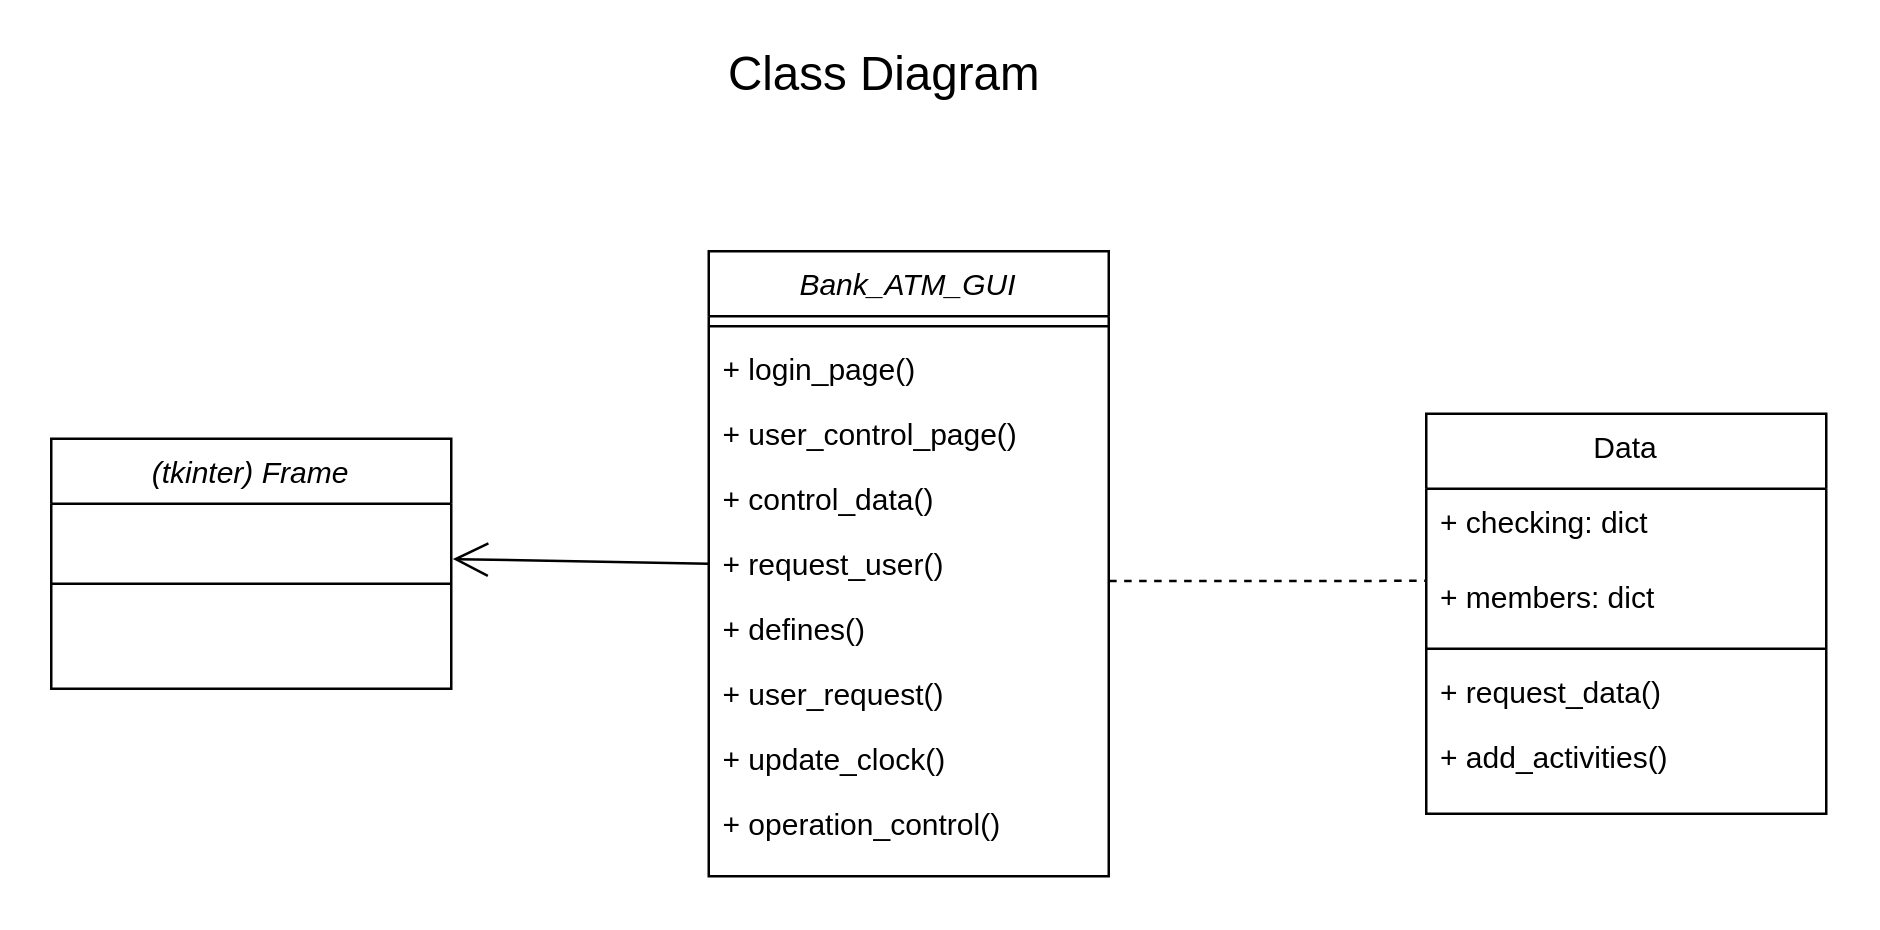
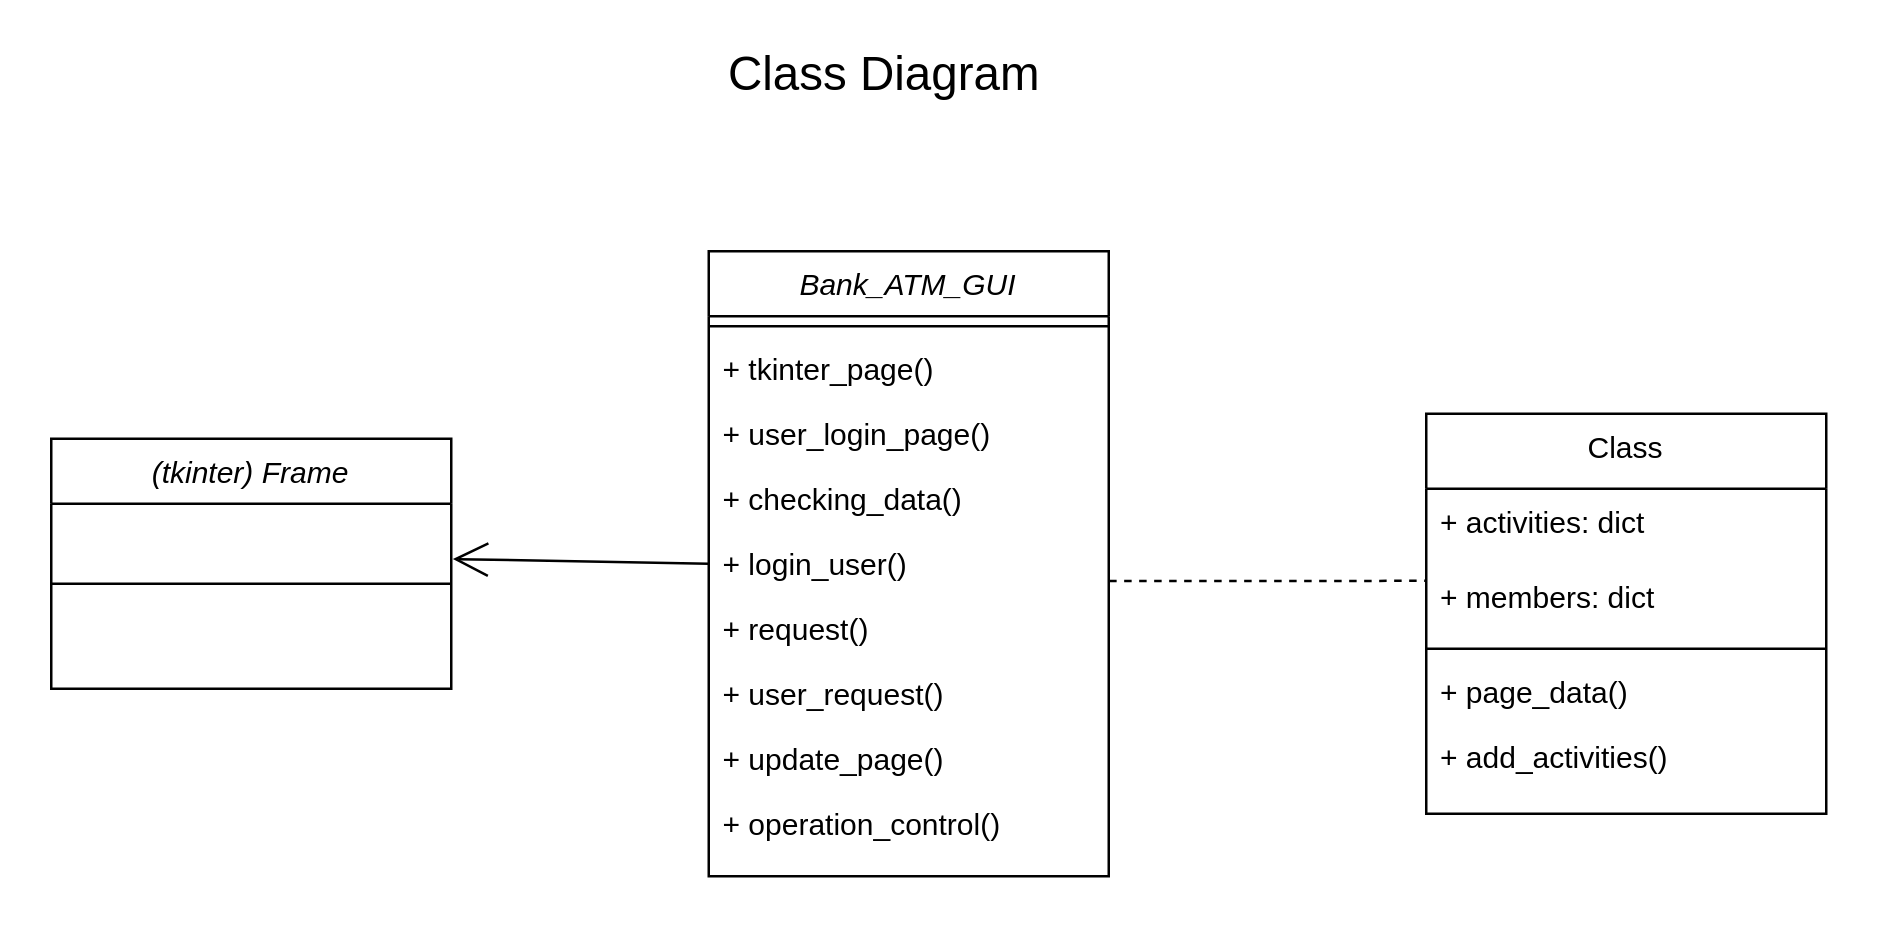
- <mxCell id="12" value="+ login_page()" style="text;align=left;verticalAlign=top;spacingLeft=4;spacingRight=4;overflow=hidden;rotatable=0;points=[[0,0.5],[1,0.5]];portConstraint=eastwest;rounded=0;shadow=0;html=0;" parent="10" vertex="1"><mxGeometry y="34" width="160" height="26" as="geometry" /></mxCell>
+ <mxCell id="12" value="+ tkinter_page()" style="text;align=left;verticalAlign=top;spacingLeft=4;spacingRight=4;overflow=hidden;rotatable=0;points=[[0,0.5],[1,0.5]];portConstraint=eastwest;rounded=0;shadow=0;html=0;" parent="10" vertex="1"><mxGeometry y="34" width="160" height="26" as="geometry" /></mxCell>
- <mxCell id="13" value="+ user_control_page()" style="text;align=left;verticalAlign=top;spacingLeft=4;spacingRight=4;overflow=hidden;rotatable=0;points=[[0,0.5],[1,0.5]];portConstraint=eastwest;" parent="10" vertex="1"><mxGeometry y="60" width="160" height="26" as="geometry" /></mxCell>
+ <mxCell id="13" value="+ user_login_page()" style="text;align=left;verticalAlign=top;spacingLeft=4;spacingRight=4;overflow=hidden;rotatable=0;points=[[0,0.5],[1,0.5]];portConstraint=eastwest;" parent="10" vertex="1"><mxGeometry y="60" width="160" height="26" as="geometry" /></mxCell>
- <mxCell id="2" value="Data" style="swimlane;fontStyle=0;align=center;verticalAlign=top;childLayout=stackLayout;horizontal=1;startSize=30;horizontalStack=0;resizeParent=1;resizeLast=0;collapsible=1;marginBottom=0;rounded=0;shadow=0;strokeWidth=1;" parent="1" vertex="1"><mxGeometry x="570" y="165" width="160" height="160" as="geometry"><mxRectangle x="130" y="380" width="160" height="26" as="alternateBounds" /></mxGeometry></mxCell>
+ <mxCell id="2" value="Class" style="swimlane;fontStyle=0;align=center;verticalAlign=top;childLayout=stackLayout;horizontal=1;startSize=30;horizontalStack=0;resizeParent=1;resizeLast=0;collapsible=1;marginBottom=0;rounded=0;shadow=0;strokeWidth=1;" parent="1" vertex="1"><mxGeometry x="570" y="165" width="160" height="160" as="geometry"><mxRectangle x="130" y="380" width="160" height="26" as="alternateBounds" /></mxGeometry></mxCell>
- <mxCell id="14" value="+ control_data()" style="text;align=left;verticalAlign=top;spacingLeft=4;spacingRight=4;overflow=hidden;rotatable=0;points=[[0,0.5],[1,0.5]];portConstraint=eastwest;rounded=0;shadow=0;html=0;" vertex="1" parent="10"><mxGeometry y="86" width="160" height="26" as="geometry" /></mxCell>
+ <mxCell id="14" value="+ checking_data()" style="text;align=left;verticalAlign=top;spacingLeft=4;spacingRight=4;overflow=hidden;rotatable=0;points=[[0,0.5],[1,0.5]];portConstraint=eastwest;rounded=0;shadow=0;html=0;" vertex="1" parent="10"><mxGeometry y="86" width="160" height="26" as="geometry" /></mxCell>
- <mxCell id="3" value="+ checking: dict" style="text;align=left;verticalAlign=top;spacingLeft=4;spacingRight=4;overflow=hidden;rotatable=0;points=[[0,0.5],[1,0.5]];portConstraint=eastwest;rounded=0;shadow=0;html=0;" parent="2" vertex="1"><mxGeometry y="30" width="160" height="30" as="geometry" /></mxCell>
+ <mxCell id="3" value="+ activities: dict" style="text;align=left;verticalAlign=top;spacingLeft=4;spacingRight=4;overflow=hidden;rotatable=0;points=[[0,0.5],[1,0.5]];portConstraint=eastwest;rounded=0;shadow=0;html=0;" parent="2" vertex="1"><mxGeometry y="30" width="160" height="30" as="geometry" /></mxCell>
- <mxCell id="15" value="+ request_user()" style="text;align=left;verticalAlign=top;spacingLeft=4;spacingRight=4;overflow=hidden;rotatable=0;points=[[0,0.5],[1,0.5]];portConstraint=eastwest;" vertex="1" parent="10"><mxGeometry y="112" width="160" height="26" as="geometry" /></mxCell>
+ <mxCell id="15" value="+ login_user()" style="text;align=left;verticalAlign=top;spacingLeft=4;spacingRight=4;overflow=hidden;rotatable=0;points=[[0,0.5],[1,0.5]];portConstraint=eastwest;" vertex="1" parent="10"><mxGeometry y="112" width="160" height="26" as="geometry" /></mxCell>
- <mxCell id="16" value="+ defines()" style="text;align=left;verticalAlign=top;spacingLeft=4;spacingRight=4;overflow=hidden;rotatable=0;points=[[0,0.5],[1,0.5]];portConstraint=eastwest;rounded=0;shadow=0;html=0;" vertex="1" parent="10"><mxGeometry y="138" width="160" height="26" as="geometry" /></mxCell>
+ <mxCell id="16" value="+ request()" style="text;align=left;verticalAlign=top;spacingLeft=4;spacingRight=4;overflow=hidden;rotatable=0;points=[[0,0.5],[1,0.5]];portConstraint=eastwest;rounded=0;shadow=0;html=0;" vertex="1" parent="10"><mxGeometry y="138" width="160" height="26" as="geometry" /></mxCell>
- <mxCell id="6" value="+ request_data()" style="text;align=left;verticalAlign=top;spacingLeft=4;spacingRight=4;overflow=hidden;rotatable=0;points=[[0,0.5],[1,0.5]];portConstraint=eastwest;fontStyle=0" parent="2" vertex="1"><mxGeometry y="98" width="160" height="26" as="geometry" /></mxCell>
+ <mxCell id="6" value="+ page_data()" style="text;align=left;verticalAlign=top;spacingLeft=4;spacingRight=4;overflow=hidden;rotatable=0;points=[[0,0.5],[1,0.5]];portConstraint=eastwest;fontStyle=0" parent="2" vertex="1"><mxGeometry y="98" width="160" height="26" as="geometry" /></mxCell>
- <mxCell id="18" value="+ update_clock()" style="text;align=left;verticalAlign=top;spacingLeft=4;spacingRight=4;overflow=hidden;rotatable=0;points=[[0,0.5],[1,0.5]];portConstraint=eastwest;" vertex="1" parent="10"><mxGeometry y="190" width="160" height="26" as="geometry" /></mxCell>
+ <mxCell id="18" value="+ update_page()" style="text;align=left;verticalAlign=top;spacingLeft=4;spacingRight=4;overflow=hidden;rotatable=0;points=[[0,0.5],[1,0.5]];portConstraint=eastwest;" vertex="1" parent="10"><mxGeometry y="190" width="160" height="26" as="geometry" /></mxCell>
